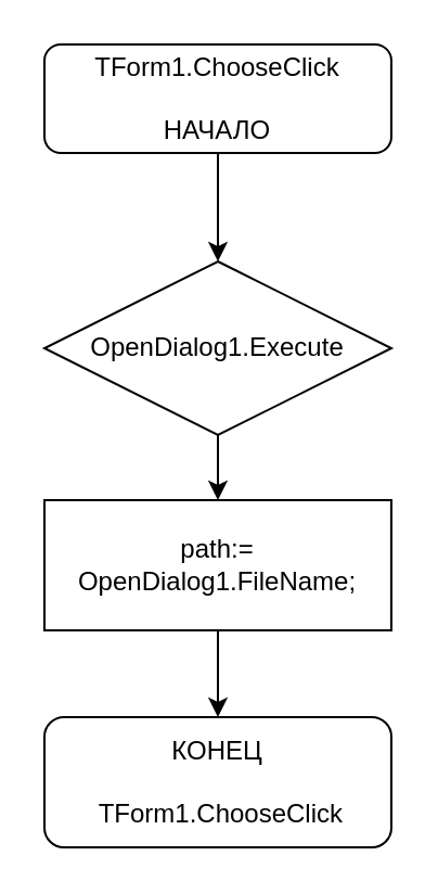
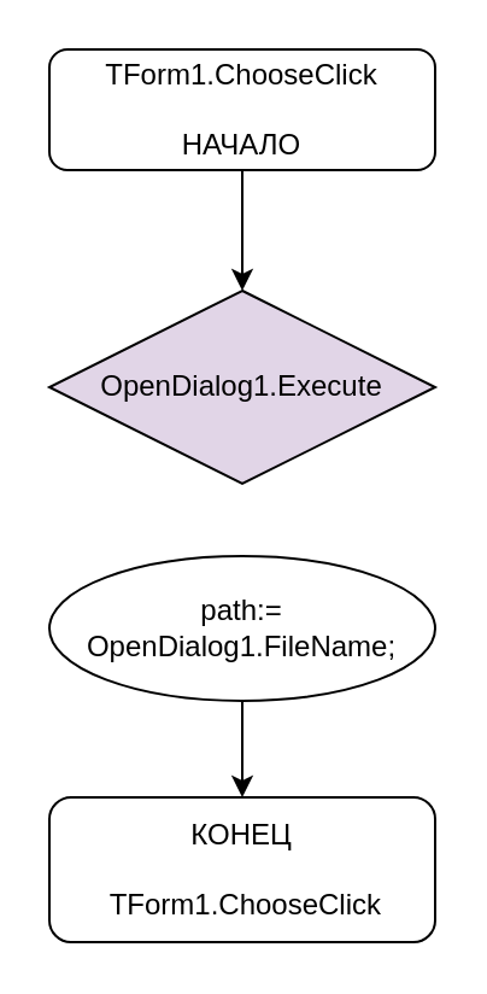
- <mxCell id="6" value="OpenDialog1.Execute" style="rhombus;whiteSpace=wrap;html=1;" vertex="1" parent="1"><mxGeometry x="20" y="120" width="160" height="80" as="geometry" /></mxCell>
+ <mxCell id="6" value="OpenDialog1.Execute" style="rhombus;whiteSpace=wrap;html=1;fillColor=#e1d5e7;" vertex="1" parent="1"><mxGeometry x="20" y="120" width="160" height="80" as="geometry" /></mxCell>
- <mxCell id="5" style="edgeStyle=orthogonalEdgeStyle;rounded=0;orthogonalLoop=1;jettySize=auto;html=1;exitX=0.5;exitY=1;exitDx=0;exitDy=0;entryX=0.5;entryY=0;entryDx=0;entryDy=0;" edge="1" parent="1" source="6" target="8"><mxGeometry relative="1" as="geometry" /></mxCell>
- <mxCell id="8" value="path:= OpenDialog1.FileName;" style="rounded=0;whiteSpace=wrap;html=1;" vertex="1" parent="1"><mxGeometry x="20" y="230" width="160" height="60" as="geometry" /></mxCell>
+ <mxCell id="8" value="path:= OpenDialog1.FileName;" style="ellipse;whiteSpace=wrap;html=1;" vertex="1" parent="1"><mxGeometry x="20" y="230" width="160" height="60" as="geometry" /></mxCell>
